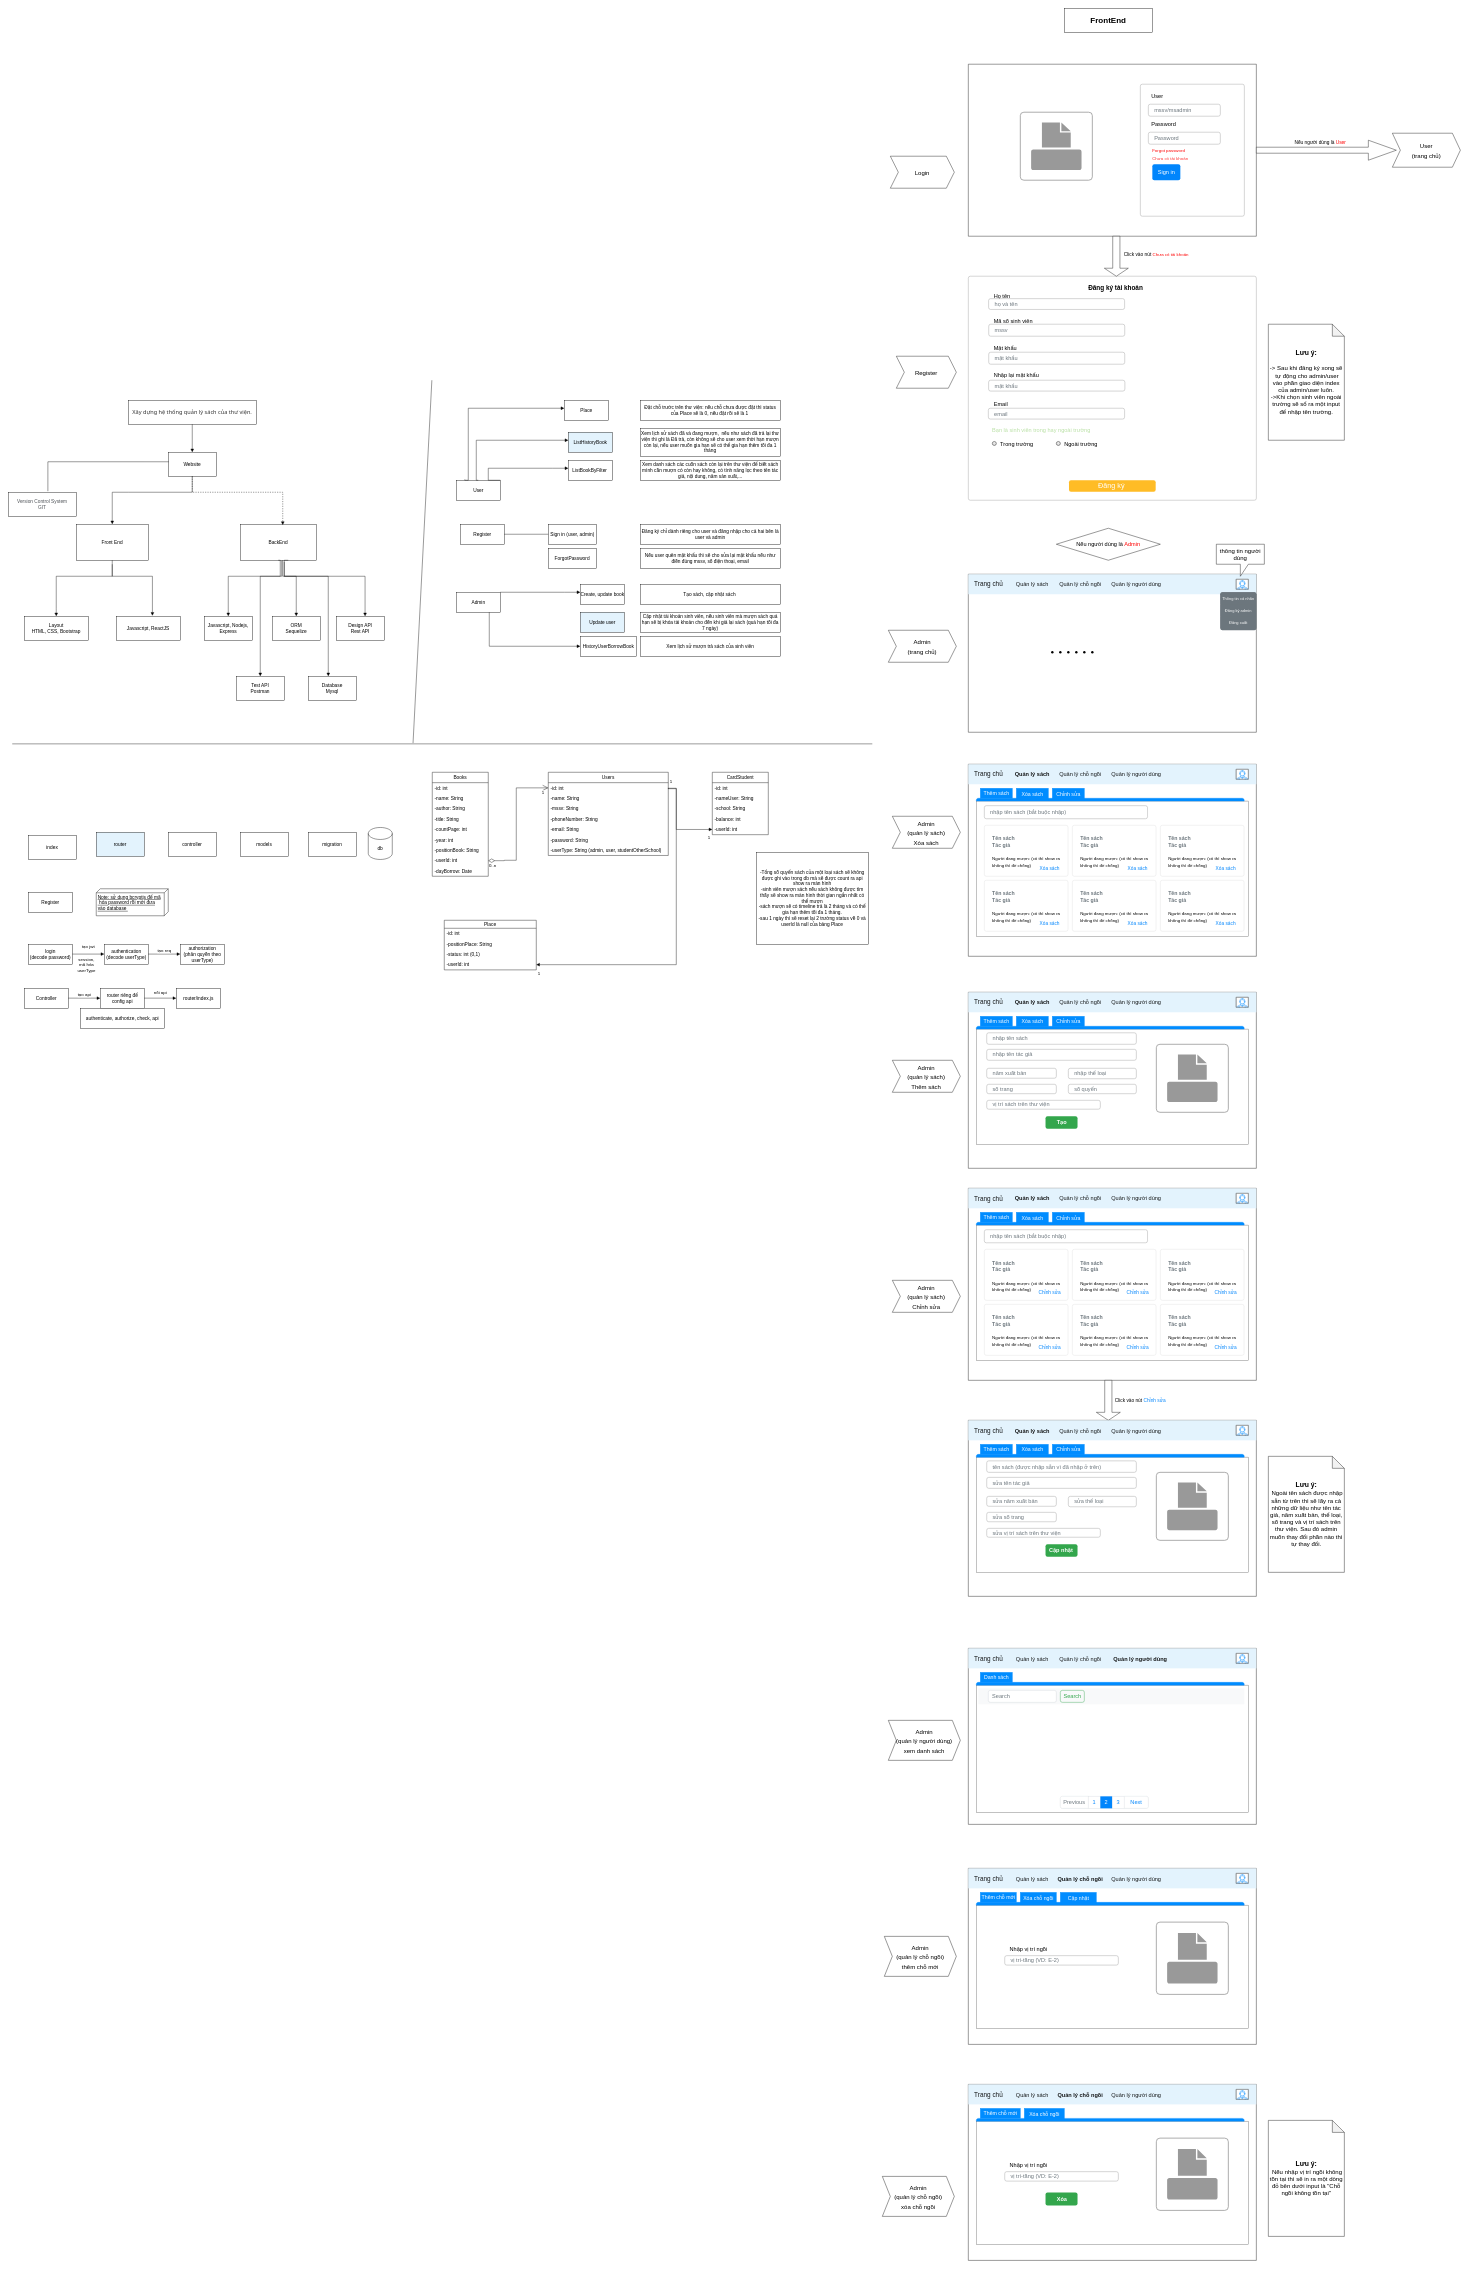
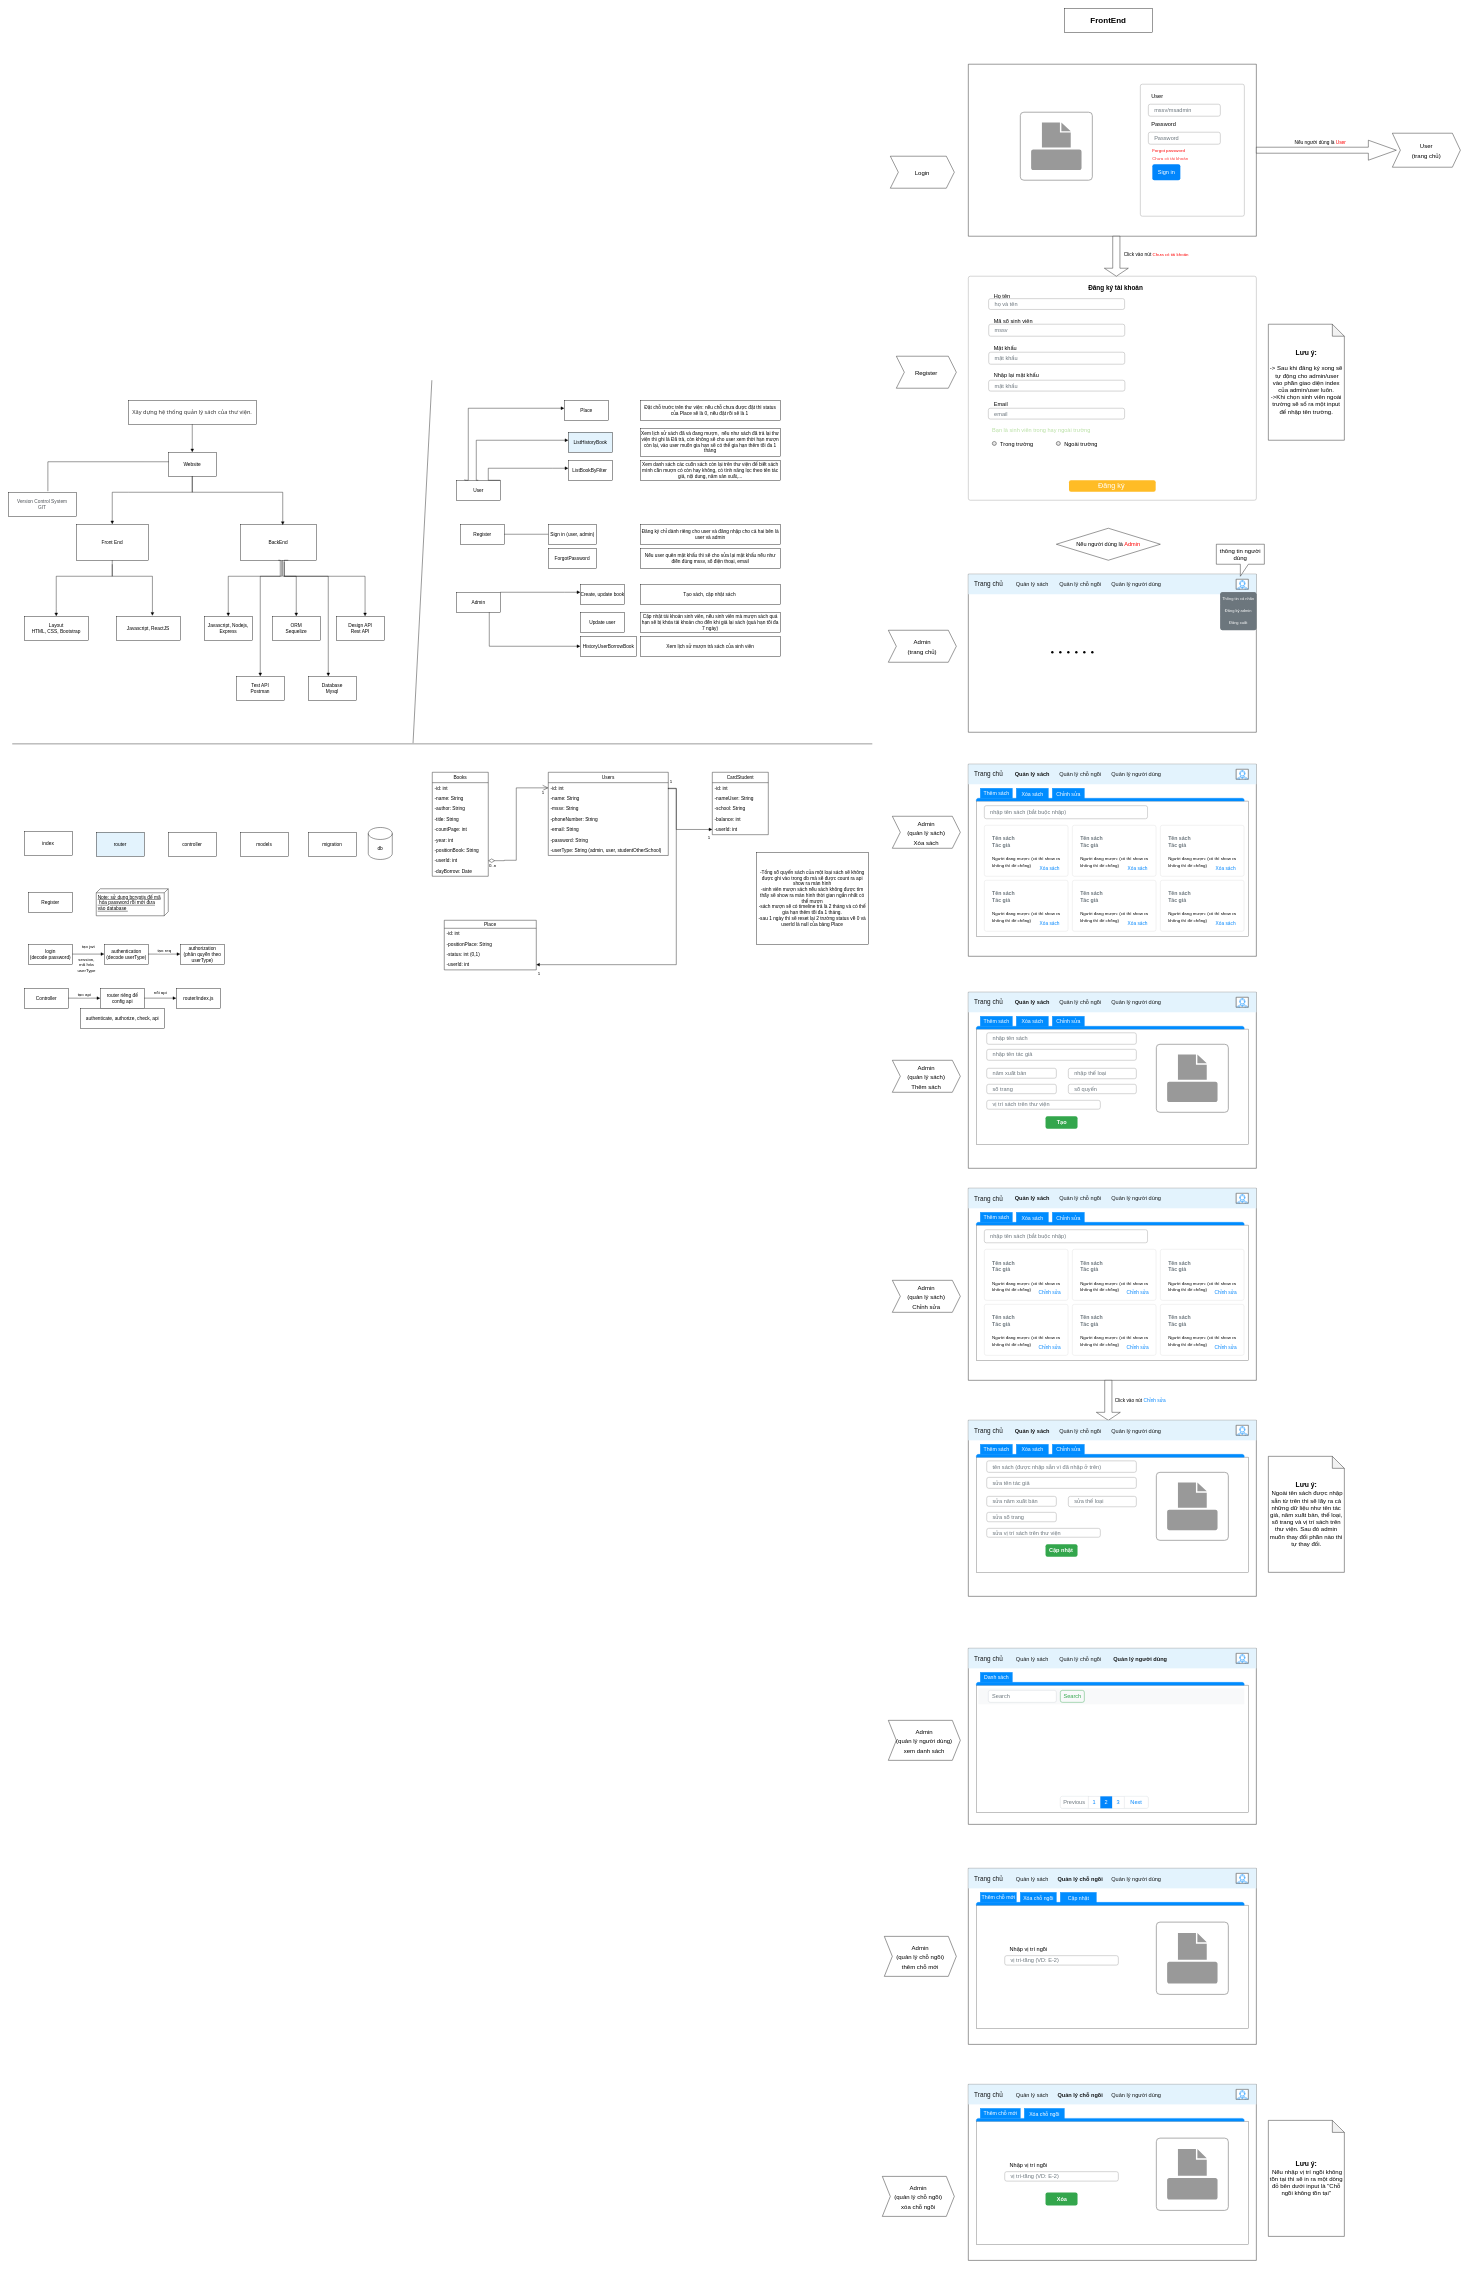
- <mxCell id="56" value="Xem lịch sử sách đã và đang mượn,&amp;nbsp; nếu như sách đã trả lại thư viện thì ghi là Đã trả, còn không sẽ cho user xem thời hạn mượn còn lại, nếu user muốn gia hạn sẽ có thể gia hạn thêm tối đa 1 tháng" style="rounded=0;whiteSpace=wrap;html=1;" parent="1" vertex="1"><mxGeometry x="1600" y="1070" width="350" height="70" as="geometry" /></mxCell>
+ <mxCell id="56" value="Xem lịch sử sách đã và đang mượn,&amp;nbsp; nếu như sách đã trả lại thư viện thì ghi là Đã trả, còn không sẽ cho user xem thời hạn mượn còn lại, vào user muốn gia hạn sẽ có thể gia hạn thêm tối đa 1 tháng" style="rounded=0;whiteSpace=wrap;html=1;" parent="1" vertex="1"><mxGeometry x="1600" y="1070" width="350" height="70" as="geometry" /></mxCell>
- <mxCell id="54" value="" style="endArrow=block;endFill=1;html=1;edgeStyle=orthogonalEdgeStyle;align=left;verticalAlign=top;rounded=0;entryX=0.559;entryY=0.02;entryDx=0;entryDy=0;entryPerimeter=0;exitX=0.5;exitY=1;exitDx=0;exitDy=0;dashed=1;" parent="1" source="51" target="49" edge="1"><mxGeometry x="-1" relative="1" as="geometry"><mxPoint x="320" y="1200" as="sourcePoint" /><mxPoint x="510" y="1250" as="targetPoint" /><Array as="points"><mxPoint x="480" y="1230" /><mxPoint x="706" y="1230" /></Array></mxGeometry></mxCell>
+ <mxCell id="54" value="" style="endArrow=block;endFill=1;html=1;edgeStyle=orthogonalEdgeStyle;align=left;verticalAlign=top;rounded=0;entryX=0.559;entryY=0.02;entryDx=0;entryDy=0;entryPerimeter=0;exitX=0.5;exitY=1;exitDx=0;exitDy=0;" parent="1" source="51" target="49" edge="1"><mxGeometry x="-1" relative="1" as="geometry"><mxPoint x="320" y="1200" as="sourcePoint" /><mxPoint x="510" y="1250" as="targetPoint" /><Array as="points"><mxPoint x="480" y="1230" /><mxPoint x="706" y="1230" /></Array></mxGeometry></mxCell>
- <mxCell id="10" value="Update user" style="html=1;fillColor=#e3f3fd;" parent="1" vertex="1"><mxGeometry x="1450" y="1530" width="110" height="50" as="geometry" /></mxCell>
+ <mxCell id="10" value="Update user" style="html=1;" parent="1" vertex="1"><mxGeometry x="1450" y="1530" width="110" height="50" as="geometry" /></mxCell>
- <mxCell id="90" value="index" style="rounded=0;whiteSpace=wrap;html=1;" parent="1" vertex="1"><mxGeometry x="70" y="2088" width="120" height="60" as="geometry" /></mxCell>
+ <mxCell id="90" value="index" style="rounded=0;whiteSpace=wrap;html=1;" parent="1" vertex="1"><mxGeometry x="60" y="2078" width="120" height="60" as="geometry" /></mxCell>
